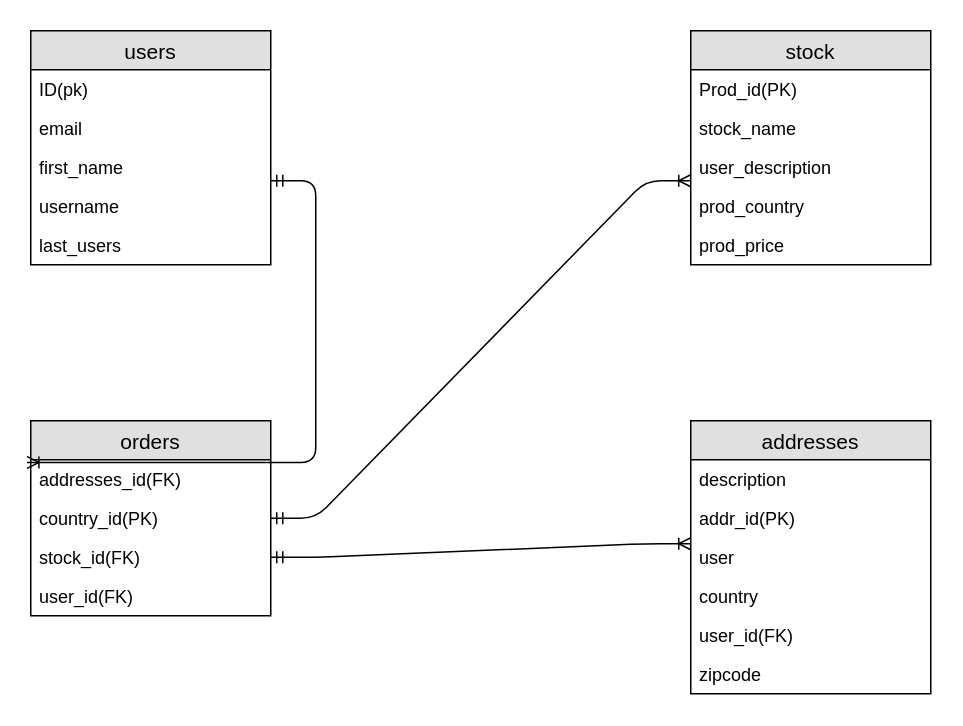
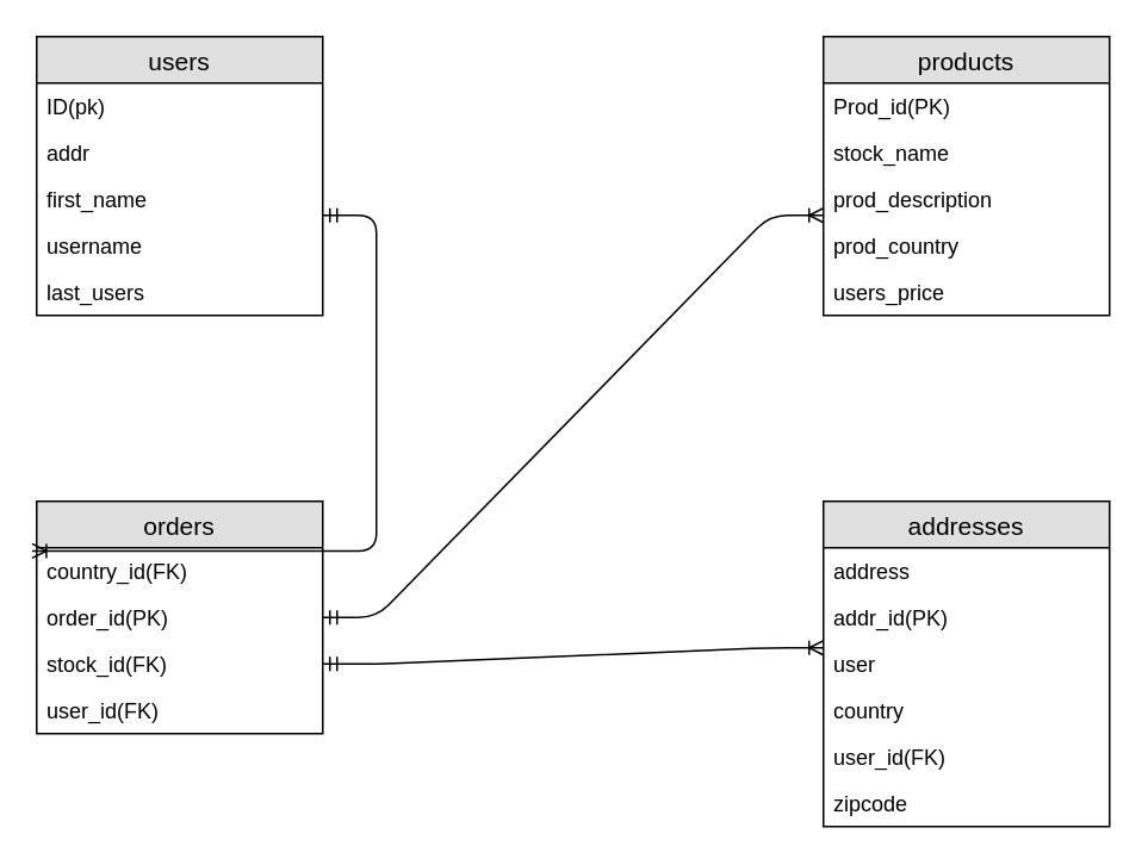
- <mxCell id="8" value="stock" style="swimlane;fontStyle=0;childLayout=stackLayout;horizontal=1;startSize=26;fillColor=#e0e0e0;horizontalStack=0;resizeParent=1;resizeParentMax=0;resizeLast=0;collapsible=1;marginBottom=0;swimlaneFillColor=#ffffff;align=center;fontSize=14;" parent="1" vertex="1"><mxGeometry x="460" y="20" width="160" height="156" as="geometry" /></mxCell>
+ <mxCell id="8" value="products" style="swimlane;fontStyle=0;childLayout=stackLayout;horizontal=1;startSize=26;fillColor=#e0e0e0;horizontalStack=0;resizeParent=1;resizeParentMax=0;resizeLast=0;collapsible=1;marginBottom=0;swimlaneFillColor=#ffffff;align=center;fontSize=14;" parent="1" vertex="1"><mxGeometry x="460" y="20" width="160" height="156" as="geometry" /></mxCell>
- <mxCell id="4" value="email" style="text;strokeColor=none;fillColor=none;spacingLeft=4;spacingRight=4;overflow=hidden;rotatable=0;points=[[0,0.5],[1,0.5]];portConstraint=eastwest;fontSize=12;" parent="2" vertex="1"><mxGeometry y="52" width="160" height="26" as="geometry" /></mxCell>
+ <mxCell id="4" value="addr" style="text;strokeColor=none;fillColor=none;spacingLeft=4;spacingRight=4;overflow=hidden;rotatable=0;points=[[0,0.5],[1,0.5]];portConstraint=eastwest;fontSize=12;" parent="2" vertex="1"><mxGeometry y="52" width="160" height="26" as="geometry" /></mxCell>
- <mxCell id="11" value="user_description" style="text;strokeColor=none;fillColor=none;spacingLeft=4;spacingRight=4;overflow=hidden;rotatable=0;points=[[0,0.5],[1,0.5]];portConstraint=eastwest;fontSize=12;" parent="8" vertex="1"><mxGeometry y="78" width="160" height="26" as="geometry" /></mxCell>
+ <mxCell id="11" value="prod_description" style="text;strokeColor=none;fillColor=none;spacingLeft=4;spacingRight=4;overflow=hidden;rotatable=0;points=[[0,0.5],[1,0.5]];portConstraint=eastwest;fontSize=12;" parent="8" vertex="1"><mxGeometry y="78" width="160" height="26" as="geometry" /></mxCell>
- <mxCell id="13" value="prod_price" style="text;strokeColor=none;fillColor=none;spacingLeft=4;spacingRight=4;overflow=hidden;rotatable=0;points=[[0,0.5],[1,0.5]];portConstraint=eastwest;fontSize=12;" parent="8" vertex="1"><mxGeometry y="130" width="160" height="26" as="geometry" /></mxCell>
+ <mxCell id="13" value="users_price" style="text;strokeColor=none;fillColor=none;spacingLeft=4;spacingRight=4;overflow=hidden;rotatable=0;points=[[0,0.5],[1,0.5]];portConstraint=eastwest;fontSize=12;" parent="8" vertex="1"><mxGeometry y="130" width="160" height="26" as="geometry" /></mxCell>
- <mxCell id="15" value="addresses_id(FK)" style="text;strokeColor=none;fillColor=none;spacingLeft=4;spacingRight=4;overflow=hidden;rotatable=0;points=[[0,0.5],[1,0.5]];portConstraint=eastwest;fontSize=12;" parent="14" vertex="1"><mxGeometry y="26" width="160" height="26" as="geometry" /></mxCell>
+ <mxCell id="15" value="country_id(FK)" style="text;strokeColor=none;fillColor=none;spacingLeft=4;spacingRight=4;overflow=hidden;rotatable=0;points=[[0,0.5],[1,0.5]];portConstraint=eastwest;fontSize=12;" parent="14" vertex="1"><mxGeometry y="26" width="160" height="26" as="geometry" /></mxCell>
- <mxCell id="20" value="description" style="text;strokeColor=none;fillColor=none;spacingLeft=4;spacingRight=4;overflow=hidden;rotatable=0;points=[[0,0.5],[1,0.5]];portConstraint=eastwest;fontSize=12;" parent="19" vertex="1"><mxGeometry y="26" width="160" height="26" as="geometry" /></mxCell>
+ <mxCell id="20" value="address" style="text;strokeColor=none;fillColor=none;spacingLeft=4;spacingRight=4;overflow=hidden;rotatable=0;points=[[0,0.5],[1,0.5]];portConstraint=eastwest;fontSize=12;" parent="19" vertex="1"><mxGeometry y="26" width="160" height="26" as="geometry" /></mxCell>
- <mxCell id="16" value="country_id(PK)" style="text;strokeColor=none;fillColor=none;spacingLeft=4;spacingRight=4;overflow=hidden;rotatable=0;points=[[0,0.5],[1,0.5]];portConstraint=eastwest;fontSize=12;" parent="14" vertex="1"><mxGeometry y="52" width="160" height="26" as="geometry" /></mxCell>
+ <mxCell id="16" value="order_id(PK)" style="text;strokeColor=none;fillColor=none;spacingLeft=4;spacingRight=4;overflow=hidden;rotatable=0;points=[[0,0.5],[1,0.5]];portConstraint=eastwest;fontSize=12;" parent="14" vertex="1"><mxGeometry y="52" width="160" height="26" as="geometry" /></mxCell>
